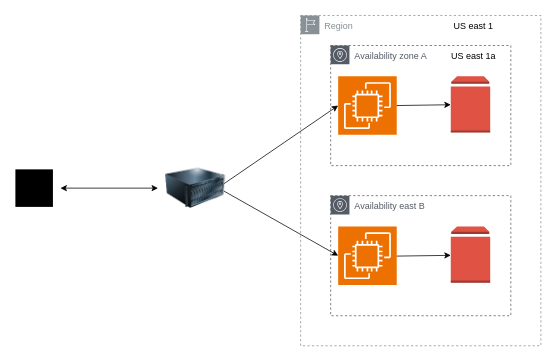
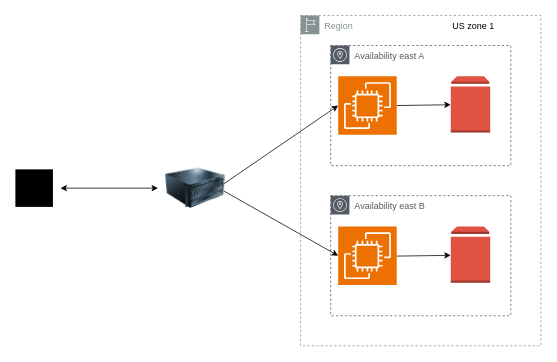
- <mxCell id="16" value="US east 1" style="text;html=1;align=center;verticalAlign=middle;resizable=0;points=[];autosize=1;strokeColor=none;fillColor=none;" vertex="1" parent="1"><mxGeometry x="590" y="20" width="80" height="30" as="geometry" /></mxCell>
+ <mxCell id="16" value="US zone 1" style="text;html=1;align=center;verticalAlign=middle;resizable=0;points=[];autosize=1;strokeColor=none;fillColor=none;" vertex="1" parent="1"><mxGeometry x="590" y="20" width="80" height="30" as="geometry" /></mxCell>
- <mxCell id="4" value="Availability zone A" style="sketch=0;outlineConnect=0;gradientColor=none;html=1;whiteSpace=wrap;fontSize=12;fontStyle=0;shape=mxgraph.aws4.group;grIcon=mxgraph.aws4.group_availability_zone;strokeColor=#545B64;fillColor=none;verticalAlign=top;align=left;spacingLeft=30;fontColor=#545B64;dashed=1;" vertex="1" parent="1"><mxGeometry x="440" y="60" width="240" height="160" as="geometry" /></mxCell>
+ <mxCell id="4" value="Availability east A" style="sketch=0;outlineConnect=0;gradientColor=none;html=1;whiteSpace=wrap;fontSize=12;fontStyle=0;shape=mxgraph.aws4.group;grIcon=mxgraph.aws4.group_availability_zone;strokeColor=#545B64;fillColor=none;verticalAlign=top;align=left;spacingLeft=30;fontColor=#545B64;dashed=1;" vertex="1" parent="1"><mxGeometry x="440" y="60" width="240" height="160" as="geometry" /></mxCell>
- <mxCell id="17" value="US east 1a" style="text;html=1;align=center;verticalAlign=middle;resizable=0;points=[];autosize=1;strokeColor=none;fillColor=none;" vertex="1" parent="1"><mxGeometry x="590" y="60" width="80" height="30" as="geometry" /></mxCell>
